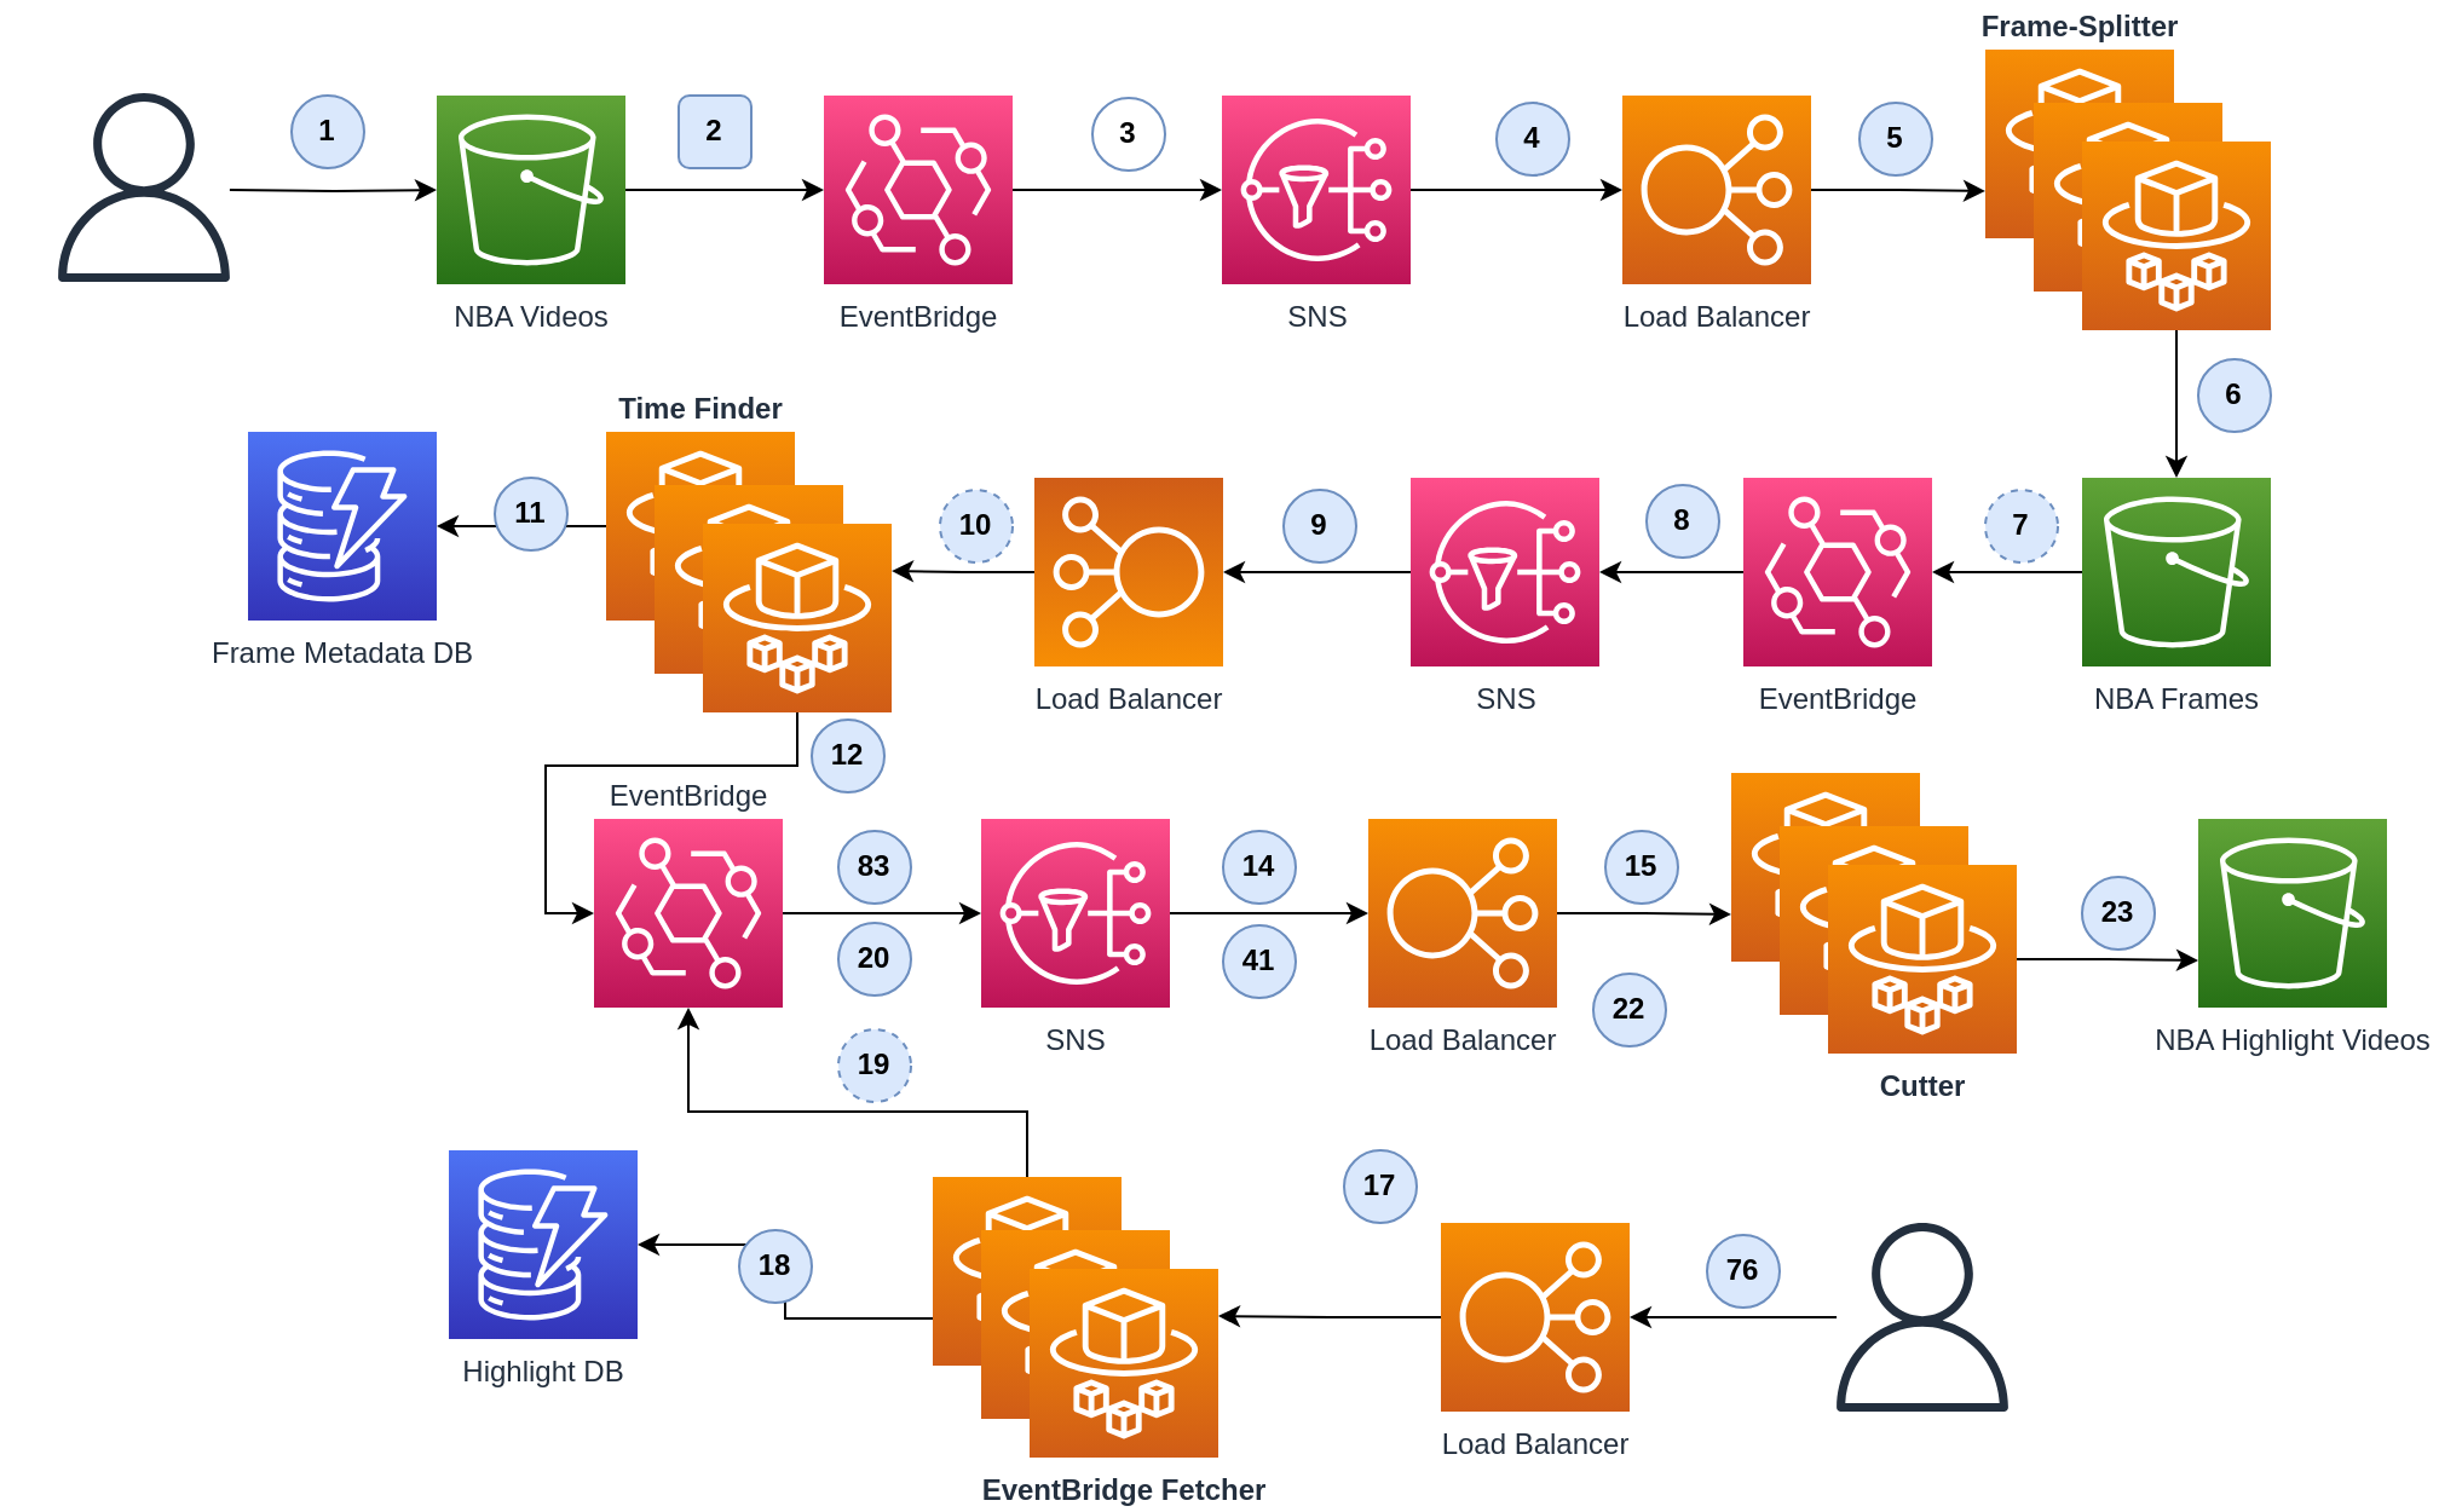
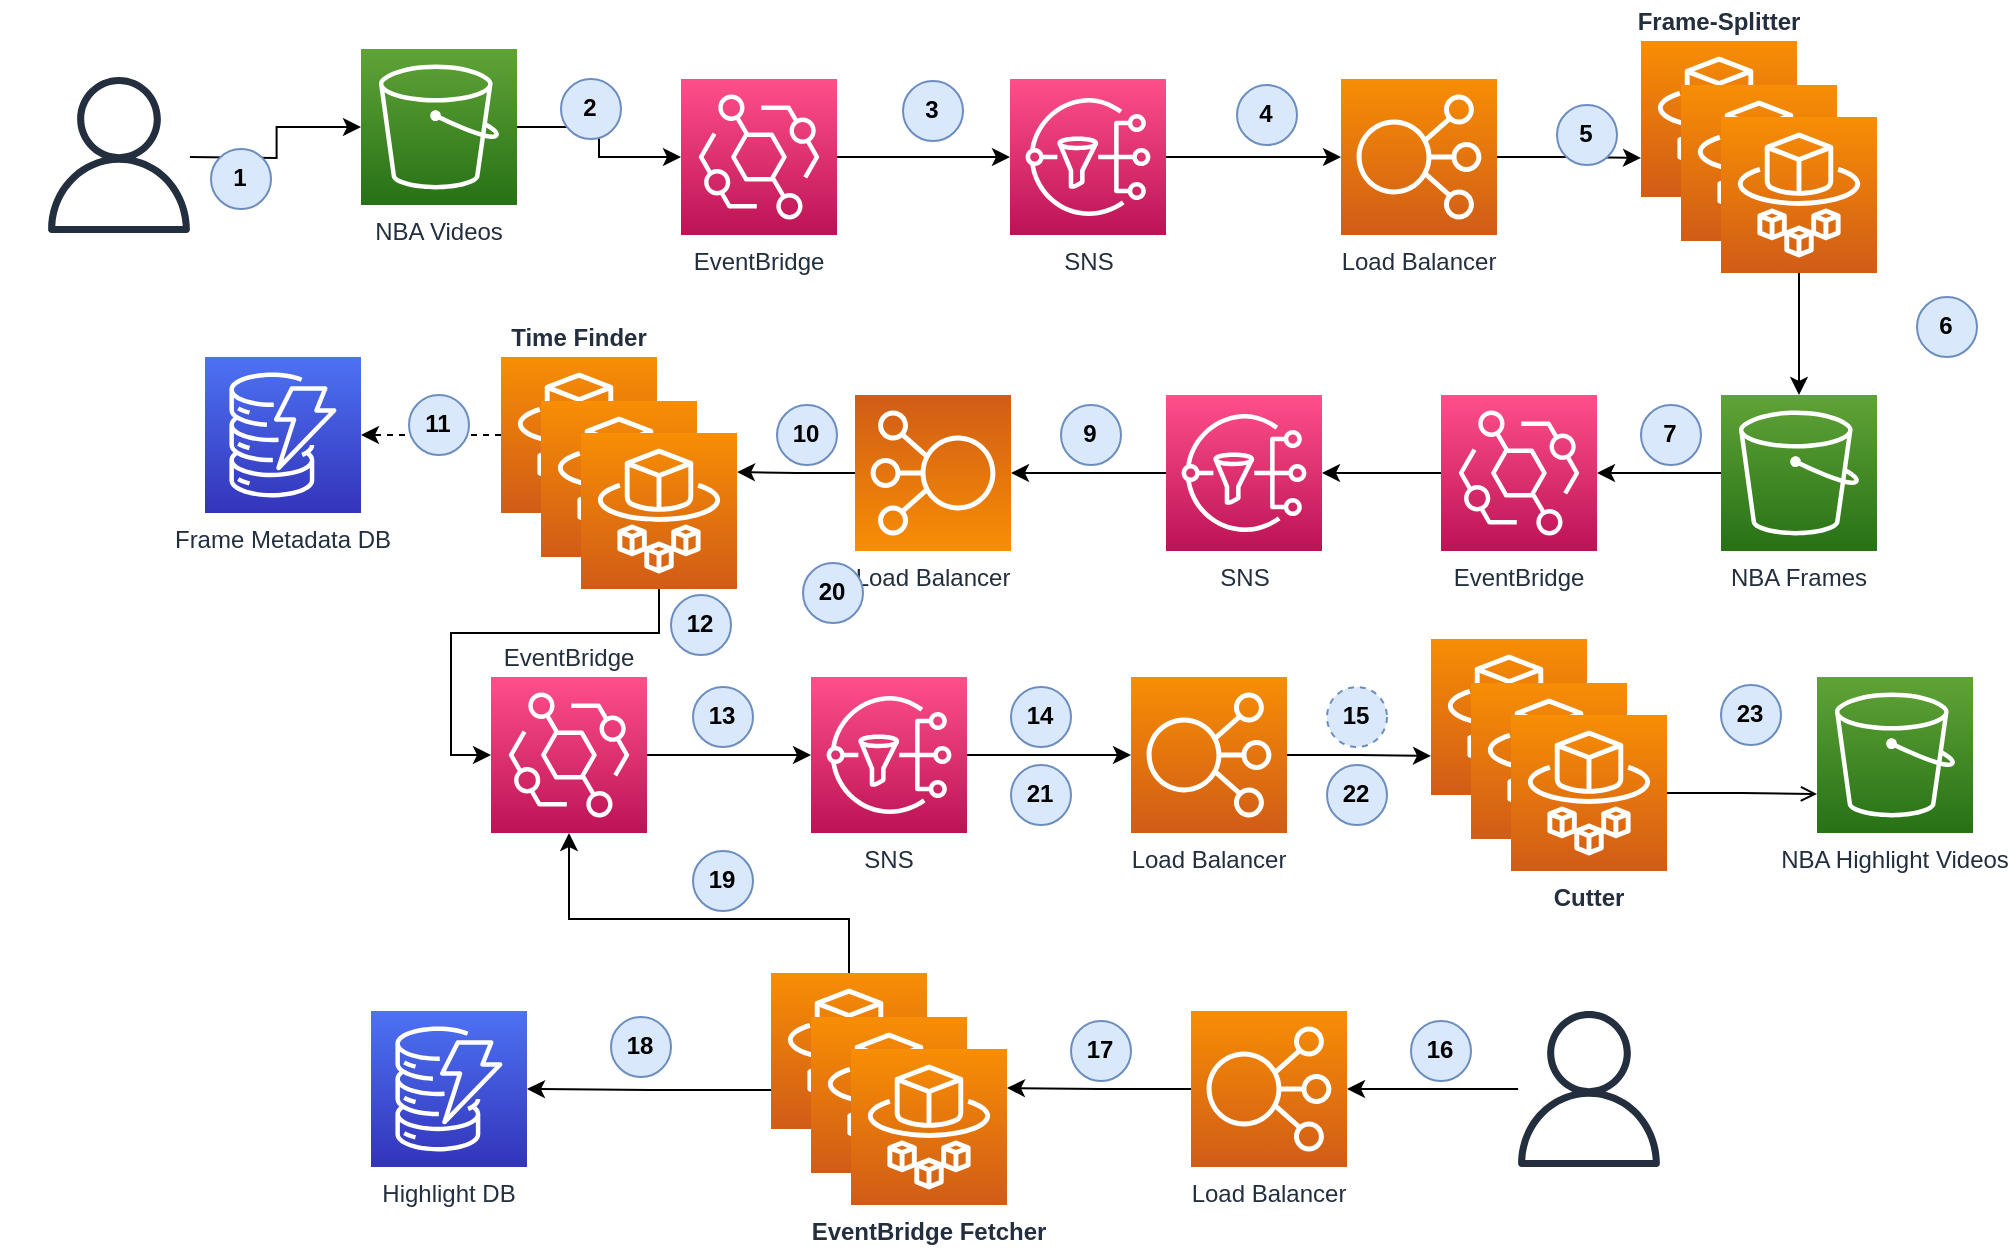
- <mxCell id="50" value="&lt;b&gt;1&lt;/b&gt;" style="ellipse;whiteSpace=wrap;html=1;aspect=fixed;fillColor=#dae8fc;strokeColor=#6c8ebf;" vertex="1" parent="1"><mxGeometry x="120" y="39" width="30" height="30" as="geometry" /></mxCell>
+ <mxCell id="50" value="&lt;b&gt;1&lt;/b&gt;" style="ellipse;whiteSpace=wrap;html=1;aspect=fixed;fillColor=#dae8fc;strokeColor=#6c8ebf;" vertex="1" parent="1"><mxGeometry x="105" y="74" width="30" height="30" as="geometry" /></mxCell>
- <mxCell id="51" value="&lt;b&gt;2&lt;/b&gt;" style="whiteSpace=wrap;html=1;aspect=fixed;fillColor=#dae8fc;strokeColor=#6c8ebf;rounded=1;" vertex="1" parent="1"><mxGeometry x="280" y="39" width="30" height="30" as="geometry" /></mxCell>
+ <mxCell id="51" value="&lt;b&gt;2&lt;/b&gt;" style="ellipse;whiteSpace=wrap;html=1;aspect=fixed;fillColor=#dae8fc;strokeColor=#6c8ebf;" vertex="1" parent="1"><mxGeometry x="280" y="39" width="30" height="30" as="geometry" /></mxCell>
- <mxCell id="52" value="&lt;b&gt;3&lt;/b&gt;" style="ellipse;whiteSpace=wrap;html=1;aspect=fixed;fillColor=#ffffff;strokeColor=#6c8ebf;" vertex="1" parent="1"><mxGeometry x="451" y="40" width="30" height="30" as="geometry" /></mxCell>
+ <mxCell id="52" value="&lt;b&gt;3&lt;/b&gt;" style="ellipse;whiteSpace=wrap;html=1;aspect=fixed;fillColor=#dae8fc;strokeColor=#6c8ebf;" vertex="1" parent="1"><mxGeometry x="451" y="40" width="30" height="30" as="geometry" /></mxCell>
- <mxCell id="54" value="&lt;b&gt;5&lt;/b&gt;" style="ellipse;whiteSpace=wrap;html=1;aspect=fixed;fillColor=#dae8fc;strokeColor=#6c8ebf;" vertex="1" parent="1"><mxGeometry x="768" y="42" width="30" height="30" as="geometry" /></mxCell>
+ <mxCell id="54" value="&lt;b&gt;5&lt;/b&gt;" style="ellipse;whiteSpace=wrap;html=1;aspect=fixed;fillColor=#dae8fc;strokeColor=#6c8ebf;" vertex="1" parent="1"><mxGeometry x="778" y="52" width="30" height="30" as="geometry" /></mxCell>
- <mxCell id="5" value="NBA Videos" style="sketch=0;points=[[0,0,0],[0.25,0,0],[0.5,0,0],[0.75,0,0],[1,0,0],[0,1,0],[0.25,1,0],[0.5,1,0],[0.75,1,0],[1,1,0],[0,0.25,0],[0,0.5,0],[0,0.75,0],[1,0.25,0],[1,0.5,0],[1,0.75,0]];outlineConnect=0;fontColor=#232F3E;gradientColor=#60A337;gradientDirection=north;fillColor=#277116;strokeColor=#ffffff;dashed=0;verticalLabelPosition=bottom;verticalAlign=top;align=center;html=1;fontSize=12;fontStyle=0;aspect=fixed;shape=mxgraph.aws4.resourceIcon;resIcon=mxgraph.aws4.s3;" vertex="1" parent="1"><mxGeometry x="180" y="39" width="78" height="78" as="geometry" /></mxCell>
+ <mxCell id="5" value="NBA Videos" style="sketch=0;points=[[0,0,0],[0.25,0,0],[0.5,0,0],[0.75,0,0],[1,0,0],[0,1,0],[0.25,1,0],[0.5,1,0],[0.75,1,0],[1,1,0],[0,0.25,0],[0,0.5,0],[0,0.75,0],[1,0.25,0],[1,0.5,0],[1,0.75,0]];outlineConnect=0;fontColor=#232F3E;gradientColor=#60A337;gradientDirection=north;fillColor=#277116;strokeColor=#ffffff;dashed=0;verticalLabelPosition=bottom;verticalAlign=top;align=center;html=1;fontSize=12;fontStyle=0;aspect=fixed;shape=mxgraph.aws4.resourceIcon;resIcon=mxgraph.aws4.s3;" vertex="1" parent="1"><mxGeometry x="180" y="24" width="78" height="78" as="geometry" /></mxCell>
- <mxCell id="55" value="&lt;b&gt;6&lt;/b&gt;" style="ellipse;whiteSpace=wrap;html=1;aspect=fixed;fillColor=#dae8fc;strokeColor=#6c8ebf;" vertex="1" parent="1"><mxGeometry x="908" y="148" width="30" height="30" as="geometry" /></mxCell>
+ <mxCell id="55" value="&lt;b&gt;6&lt;/b&gt;" style="ellipse;whiteSpace=wrap;html=1;aspect=fixed;fillColor=#dae8fc;strokeColor=#6c8ebf;" vertex="1" parent="1"><mxGeometry x="958" y="148" width="30" height="30" as="geometry" /></mxCell>
- <mxCell id="57" value="&lt;b&gt;8&lt;/b&gt;" style="ellipse;whiteSpace=wrap;html=1;aspect=fixed;fillColor=#dae8fc;strokeColor=#6c8ebf;" vertex="1" parent="1"><mxGeometry x="680" y="200" width="30" height="30" as="geometry" /></mxCell>
- <mxCell id="24" style="edgeStyle=orthogonalEdgeStyle;rounded=0;orthogonalLoop=1;jettySize=auto;html=1;entryX=1;entryY=0.5;entryDx=0;entryDy=0;entryPerimeter=0;" edge="1" parent="1" source="25" target="29"><mxGeometry relative="1" as="geometry" /></mxCell>
+ <mxCell id="24" style="edgeStyle=orthogonalEdgeStyle;rounded=0;orthogonalLoop=1;jettySize=auto;html=1;entryX=1;entryY=0.5;entryDx=0;entryDy=0;entryPerimeter=0;dashed=1;" edge="1" parent="1" source="25" target="29"><mxGeometry relative="1" as="geometry" /></mxCell>
- <mxCell id="59" value="&lt;b&gt;10&lt;/b&gt;" style="ellipse;whiteSpace=wrap;html=1;aspect=fixed;fillColor=#dae8fc;strokeColor=#6c8ebf;dashed=1;" vertex="1" parent="1"><mxGeometry x="388" y="202" width="30" height="30" as="geometry" /></mxCell>
+ <mxCell id="59" value="&lt;b&gt;10&lt;/b&gt;" style="ellipse;whiteSpace=wrap;html=1;aspect=fixed;fillColor=#dae8fc;strokeColor=#6c8ebf;" vertex="1" parent="1"><mxGeometry x="388" y="202" width="30" height="30" as="geometry" /></mxCell>
- <mxCell id="56" value="&lt;b&gt;7&lt;/b&gt;" style="ellipse;whiteSpace=wrap;html=1;aspect=fixed;fillColor=#dae8fc;strokeColor=#6c8ebf;dashed=1;" vertex="1" parent="1"><mxGeometry x="820" y="202" width="30" height="30" as="geometry" /></mxCell>
+ <mxCell id="56" value="&lt;b&gt;7&lt;/b&gt;" style="ellipse;whiteSpace=wrap;html=1;aspect=fixed;fillColor=#dae8fc;strokeColor=#6c8ebf;" vertex="1" parent="1"><mxGeometry x="820" y="202" width="30" height="30" as="geometry" /></mxCell>
- <mxCell id="62" value="&lt;b&gt;83&lt;/b&gt;" style="ellipse;whiteSpace=wrap;html=1;aspect=fixed;fillColor=#dae8fc;strokeColor=#6c8ebf;" vertex="1" parent="1"><mxGeometry x="346" y="343" width="30" height="30" as="geometry" /></mxCell>
+ <mxCell id="62" value="&lt;b&gt;13&lt;/b&gt;" style="ellipse;whiteSpace=wrap;html=1;aspect=fixed;fillColor=#dae8fc;strokeColor=#6c8ebf;" vertex="1" parent="1"><mxGeometry x="346" y="343" width="30" height="30" as="geometry" /></mxCell>
- <mxCell id="64" value="&lt;b&gt;15&lt;/b&gt;" style="ellipse;whiteSpace=wrap;html=1;aspect=fixed;fillColor=#dae8fc;strokeColor=#6c8ebf;" vertex="1" parent="1"><mxGeometry x="663" y="343" width="30" height="30" as="geometry" /></mxCell>
+ <mxCell id="64" value="&lt;b&gt;15&lt;/b&gt;" style="ellipse;whiteSpace=wrap;html=1;aspect=fixed;fillColor=#dae8fc;strokeColor=#6c8ebf;dashed=1;" vertex="1" parent="1"><mxGeometry x="663" y="343" width="30" height="30" as="geometry" /></mxCell>
- <mxCell id="73" value="&lt;b&gt;23&lt;/b&gt;" style="ellipse;whiteSpace=wrap;html=1;aspect=fixed;fillColor=#dae8fc;strokeColor=#6c8ebf;" vertex="1" parent="1"><mxGeometry x="860" y="362" width="30" height="30" as="geometry" /></mxCell>
+ <mxCell id="73" value="&lt;b&gt;23&lt;/b&gt;" style="ellipse;whiteSpace=wrap;html=1;aspect=fixed;fillColor=#dae8fc;strokeColor=#6c8ebf;" vertex="1" parent="1"><mxGeometry x="860" y="342" width="30" height="30" as="geometry" /></mxCell>
- <mxCell id="69" value="&lt;b&gt;20&lt;/b&gt;" style="ellipse;whiteSpace=wrap;html=1;aspect=fixed;fillColor=#dae8fc;strokeColor=#6c8ebf;" vertex="1" parent="1"><mxGeometry x="346" y="381" width="30" height="30" as="geometry" /></mxCell>
+ <mxCell id="69" value="&lt;b&gt;20&lt;/b&gt;" style="ellipse;whiteSpace=wrap;html=1;aspect=fixed;fillColor=#dae8fc;strokeColor=#6c8ebf;" vertex="1" parent="1"><mxGeometry x="401" y="281" width="30" height="30" as="geometry" /></mxCell>
- <mxCell id="46" style="edgeStyle=orthogonalEdgeStyle;rounded=0;orthogonalLoop=1;jettySize=auto;html=1;entryX=0;entryY=0.75;entryDx=0;entryDy=0;entryPerimeter=0;" edge="1" parent="1" source="47" target="72"><mxGeometry relative="1" as="geometry" /></mxCell>
+ <mxCell id="46" style="edgeStyle=orthogonalEdgeStyle;rounded=0;orthogonalLoop=1;jettySize=auto;html=1;entryX=0;entryY=0.75;entryDx=0;entryDy=0;entryPerimeter=0;endArrow=open;" edge="1" parent="1" source="47" target="72"><mxGeometry relative="1" as="geometry" /></mxCell>
- <mxCell id="70" value="&lt;b&gt;41&lt;/b&gt;" style="ellipse;whiteSpace=wrap;html=1;aspect=fixed;fillColor=#dae8fc;strokeColor=#6c8ebf;" vertex="1" parent="1"><mxGeometry x="505" y="382" width="30" height="30" as="geometry" /></mxCell>
+ <mxCell id="70" value="&lt;b&gt;21&lt;/b&gt;" style="ellipse;whiteSpace=wrap;html=1;aspect=fixed;fillColor=#dae8fc;strokeColor=#6c8ebf;" vertex="1" parent="1"><mxGeometry x="505" y="382" width="30" height="30" as="geometry" /></mxCell>
- <mxCell id="71" value="&lt;b&gt;22&lt;/b&gt;" style="ellipse;whiteSpace=wrap;html=1;aspect=fixed;fillColor=#dae8fc;strokeColor=#6c8ebf;" vertex="1" parent="1"><mxGeometry x="658" y="402" width="30" height="30" as="geometry" /></mxCell>
+ <mxCell id="71" value="&lt;b&gt;22&lt;/b&gt;" style="ellipse;whiteSpace=wrap;html=1;aspect=fixed;fillColor=#dae8fc;strokeColor=#6c8ebf;" vertex="1" parent="1"><mxGeometry x="663" y="382" width="30" height="30" as="geometry" /></mxCell>
- <mxCell id="68" value="&lt;b&gt;19&lt;/b&gt;" style="ellipse;whiteSpace=wrap;html=1;aspect=fixed;fillColor=#dae8fc;strokeColor=#6c8ebf;dashed=1;" vertex="1" parent="1"><mxGeometry x="346" y="425" width="30" height="30" as="geometry" /></mxCell>
+ <mxCell id="68" value="&lt;b&gt;19&lt;/b&gt;" style="ellipse;whiteSpace=wrap;html=1;aspect=fixed;fillColor=#dae8fc;strokeColor=#6c8ebf;" vertex="1" parent="1"><mxGeometry x="346" y="425" width="30" height="30" as="geometry" /></mxCell>
- <mxCell id="66" value="&lt;b&gt;17&lt;/b&gt;" style="ellipse;whiteSpace=wrap;html=1;aspect=fixed;fillColor=#dae8fc;strokeColor=#6c8ebf;" vertex="1" parent="1"><mxGeometry x="555" y="475" width="30" height="30" as="geometry" /></mxCell>
+ <mxCell id="66" value="&lt;b&gt;17&lt;/b&gt;" style="ellipse;whiteSpace=wrap;html=1;aspect=fixed;fillColor=#dae8fc;strokeColor=#6c8ebf;" vertex="1" parent="1"><mxGeometry x="535" y="510" width="30" height="30" as="geometry" /></mxCell>
- <mxCell id="39" value="Highlight DB" style="sketch=0;points=[[0,0,0],[0.25,0,0],[0.5,0,0],[0.75,0,0],[1,0,0],[0,1,0],[0.25,1,0],[0.5,1,0],[0.75,1,0],[1,1,0],[0,0.25,0],[0,0.5,0],[0,0.75,0],[1,0.25,0],[1,0.5,0],[1,0.75,0]];outlineConnect=0;fontColor=#232F3E;gradientColor=#4D72F3;gradientDirection=north;fillColor=#3334B9;strokeColor=#ffffff;dashed=0;verticalLabelPosition=bottom;verticalAlign=top;align=center;html=1;fontSize=12;fontStyle=0;aspect=fixed;shape=mxgraph.aws4.resourceIcon;resIcon=mxgraph.aws4.dynamodb;" vertex="1" parent="1"><mxGeometry x="185" y="475" width="78" height="78" as="geometry" /></mxCell>
+ <mxCell id="39" value="Highlight DB" style="sketch=0;points=[[0,0,0],[0.25,0,0],[0.5,0,0],[0.75,0,0],[1,0,0],[0,1,0],[0.25,1,0],[0.5,1,0],[0.75,1,0],[1,1,0],[0,0.25,0],[0,0.5,0],[0,0.75,0],[1,0.25,0],[1,0.5,0],[1,0.75,0]];outlineConnect=0;fontColor=#232F3E;gradientColor=#4D72F3;gradientDirection=north;fillColor=#3334B9;strokeColor=#ffffff;dashed=0;verticalLabelPosition=bottom;verticalAlign=top;align=center;html=1;fontSize=12;fontStyle=0;aspect=fixed;shape=mxgraph.aws4.resourceIcon;resIcon=mxgraph.aws4.dynamodb;" vertex="1" parent="1"><mxGeometry x="185" y="505" width="78" height="78" as="geometry" /></mxCell>
- <mxCell id="65" value="&lt;b&gt;76&lt;/b&gt;" style="ellipse;whiteSpace=wrap;html=1;aspect=fixed;fillColor=#dae8fc;strokeColor=#6c8ebf;" vertex="1" parent="1"><mxGeometry x="705" y="510" width="30" height="30" as="geometry" /></mxCell>
+ <mxCell id="65" value="&lt;b&gt;16&lt;/b&gt;" style="ellipse;whiteSpace=wrap;html=1;aspect=fixed;fillColor=#dae8fc;strokeColor=#6c8ebf;" vertex="1" parent="1"><mxGeometry x="705" y="510" width="30" height="30" as="geometry" /></mxCell>
